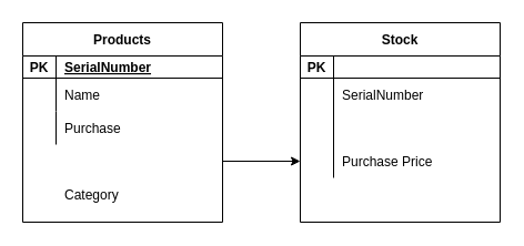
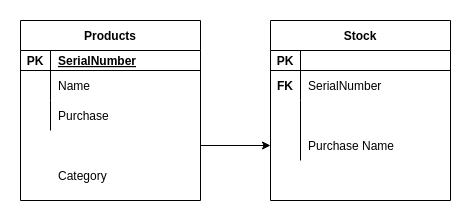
+ <mxCell id="21" value="FK" style="shape=partialRectangle;connectable=0;fillColor=none;top=0;left=0;bottom=0;right=0;editable=1;overflow=hidden;fontStyle=1" vertex="1" parent="20"><mxGeometry width="30" height="30" as="geometry" /></mxCell>
- <mxCell id="27" value="Purchase Price" style="shape=partialRectangle;connectable=0;fillColor=none;top=0;left=0;bottom=0;right=0;align=left;spacingLeft=6;overflow=hidden;" vertex="1" parent="25"><mxGeometry x="30" width="150" height="30" as="geometry" /></mxCell>
+ <mxCell id="27" value="Purchase Name" style="shape=partialRectangle;connectable=0;fillColor=none;top=0;left=0;bottom=0;right=0;align=left;spacingLeft=6;overflow=hidden;" vertex="1" parent="25"><mxGeometry x="30" width="150" height="30" as="geometry" /></mxCell>
